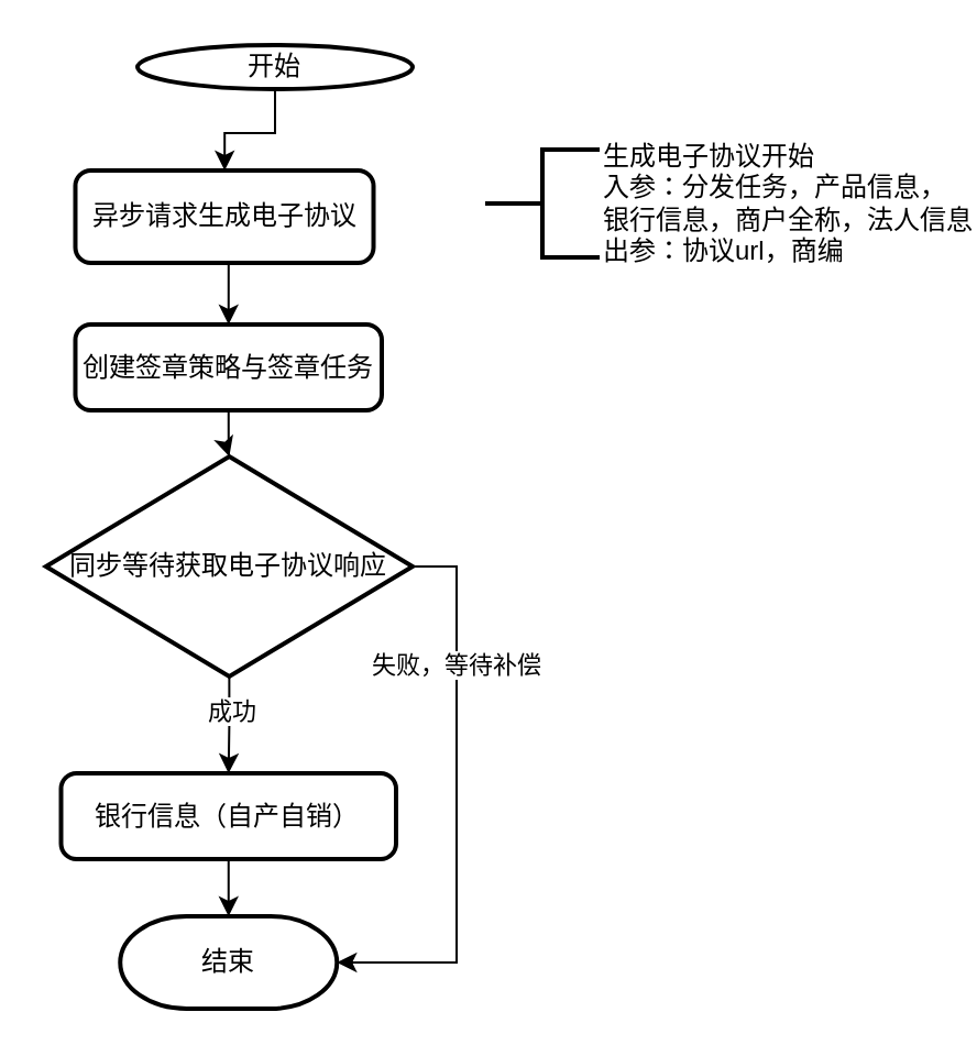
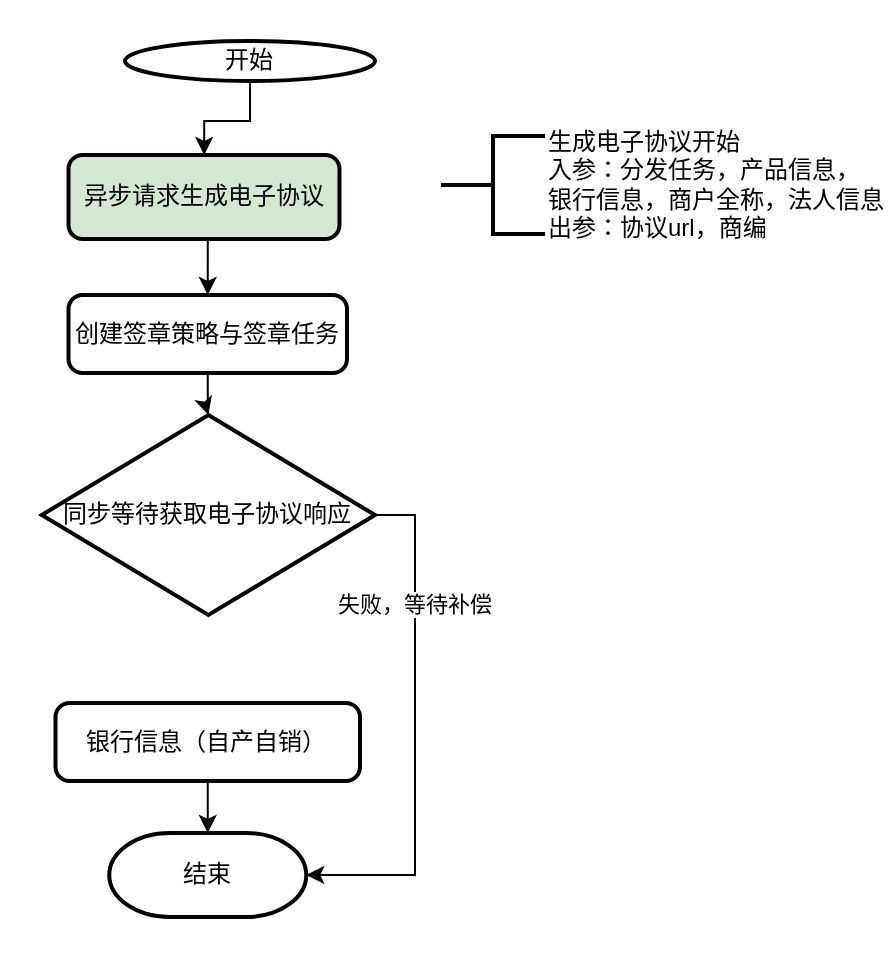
- <mxCell id="5" value="异步请求生成电子协议" style="rounded=1;whiteSpace=wrap;html=1;absoluteArcSize=1;arcSize=14;strokeWidth=2;" vertex="1" parent="1"><mxGeometry x="33.75" y="77" width="135.5" height="42" as="geometry" /></mxCell>
+ <mxCell id="5" value="异步请求生成电子协议" style="rounded=1;whiteSpace=wrap;html=1;absoluteArcSize=1;arcSize=14;strokeWidth=2;fillColor=#d5e8d4;" vertex="1" parent="1"><mxGeometry x="33.75" y="77" width="135.5" height="42" as="geometry" /></mxCell>
- <mxCell id="12" style="edgeStyle=orthogonalEdgeStyle;rounded=0;orthogonalLoop=1;jettySize=auto;html=1;exitX=0.5;exitY=1;exitDx=0;exitDy=0;exitPerimeter=0;entryX=0.5;entryY=0;entryDx=0;entryDy=0;" edge="1" parent="1" source="16" target="10"><mxGeometry relative="1" as="geometry" /></mxCell>
- <mxCell id="13" value="成功" style="edgeLabel;html=1;align=center;verticalAlign=middle;resizable=0;points=[];" vertex="1" connectable="0" parent="12"><mxGeometry x="-0.273" y="1" relative="1" as="geometry"><mxPoint as="offset" /></mxGeometry></mxCell>
